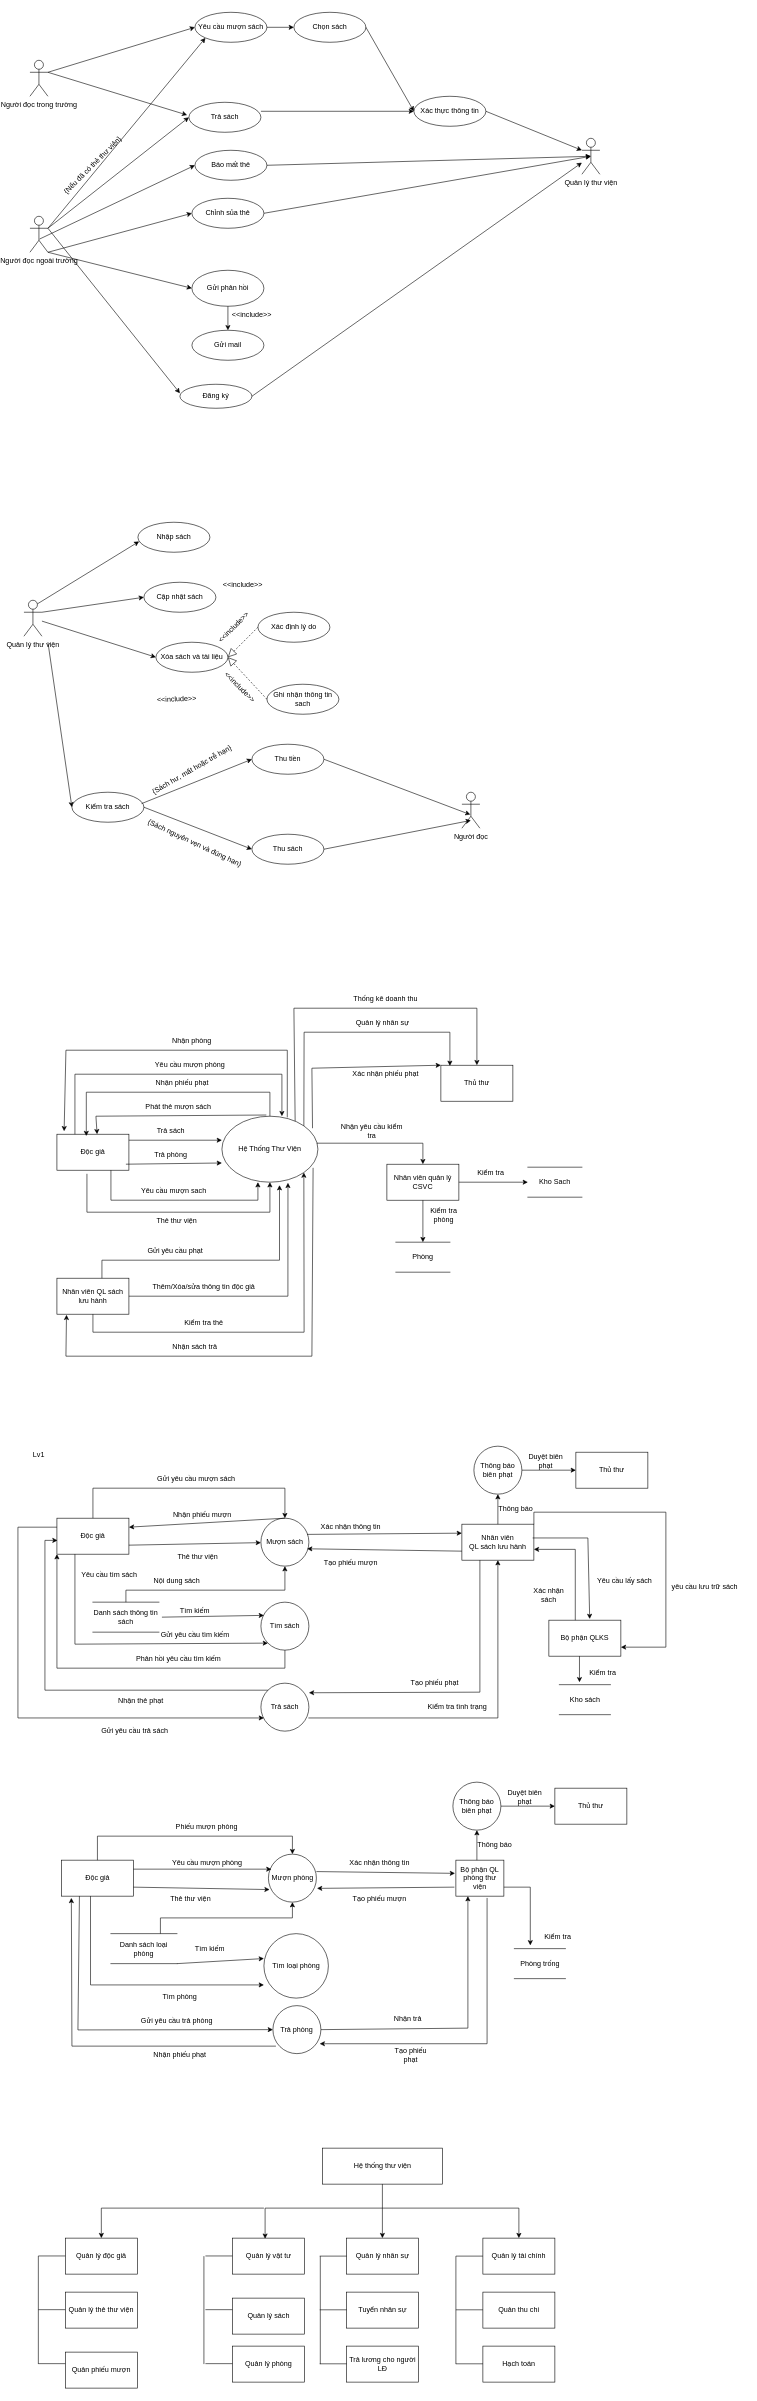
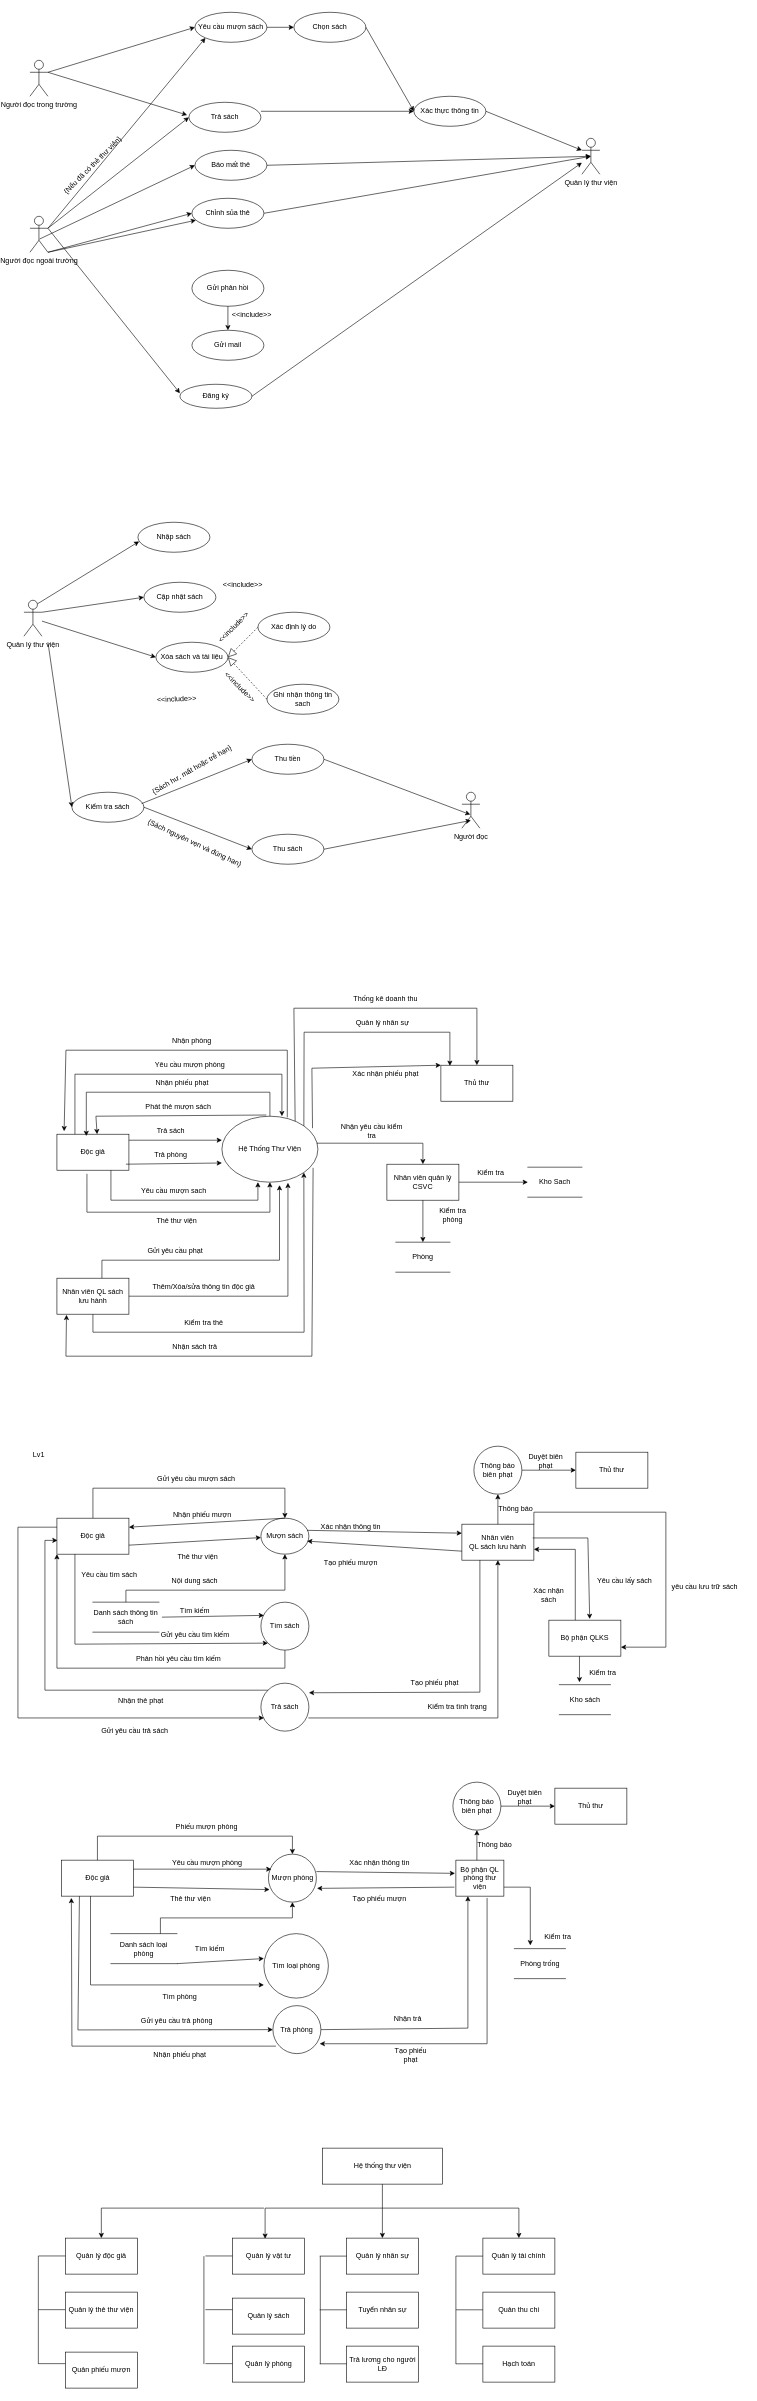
- <mxCell id="32" value="" style="endArrow=classic;html=1;rounded=0;exitX=1;exitY=1;exitDx=0;exitDy=0;exitPerimeter=0;entryX=0;entryY=0.5;entryDx=0;entryDy=0;" parent="1" source="3" target="24" edge="1"><mxGeometry width="50" height="50" relative="1" as="geometry"><mxPoint x="510" y="620" as="sourcePoint" /><mxPoint x="560" y="570" as="targetPoint" /></mxGeometry></mxCell>
+ <mxCell id="32" value="" style="endArrow=classic;html=1;rounded=0;exitX=1;exitY=1;exitDx=0;exitDy=0;exitPerimeter=0;" parent="1" source="3" target="10" edge="1"><mxGeometry width="50" height="50" relative="1" as="geometry"><mxPoint x="510" y="620" as="sourcePoint" /><mxPoint x="560" y="570" as="targetPoint" /></mxGeometry></mxCell>
- <mxCell id="88" value="Kiểm tra phòng" style="text;html=1;strokeColor=none;fillColor=none;align=center;verticalAlign=middle;whiteSpace=wrap;rounded=0;" parent="1" vertex="1"><mxGeometry x="700" y="2010" width="60" height="30" as="geometry" /></mxCell>
+ <mxCell id="88" value="Kiểm tra phòng" style="text;html=1;strokeColor=none;fillColor=none;align=center;verticalAlign=middle;whiteSpace=wrap;rounded=0;" parent="1" vertex="1"><mxGeometry x="715" y="2010" width="60" height="30" as="geometry" /></mxCell>
- <mxCell id="91" value="Mượn sách" style="ellipse;whiteSpace=wrap;html=1;aspect=fixed;" parent="1" vertex="1"><mxGeometry x="425" y="2530" width="80" height="80" as="geometry" /></mxCell>
+ <mxCell id="91" value="Mượn sách" style="ellipse;whiteSpace=wrap;html=1;aspect=fixed;" parent="1" vertex="1"><mxGeometry x="425" y="2530" width="80" height="60" as="geometry" /></mxCell>
- <mxCell id="110" value="Nội dung sách" style="text;html=1;strokeColor=none;fillColor=none;align=center;verticalAlign=middle;whiteSpace=wrap;rounded=0;" parent="1" vertex="1"><mxGeometry x="240" y="2620" width="90" height="30" as="geometry" /></mxCell>
+ <mxCell id="110" value="Nội dung sách" style="text;html=1;strokeColor=none;fillColor=none;align=center;verticalAlign=middle;whiteSpace=wrap;rounded=0;" parent="1" vertex="1"><mxGeometry x="270" y="2620" width="90" height="30" as="geometry" /></mxCell>
